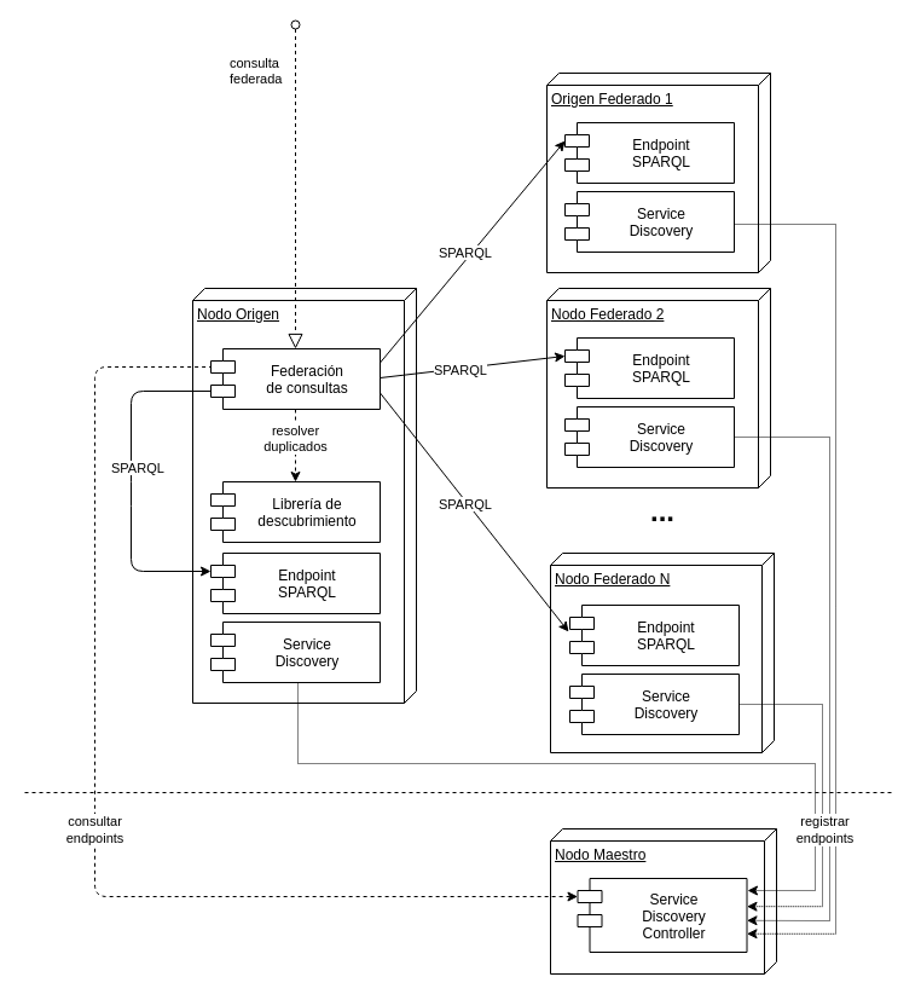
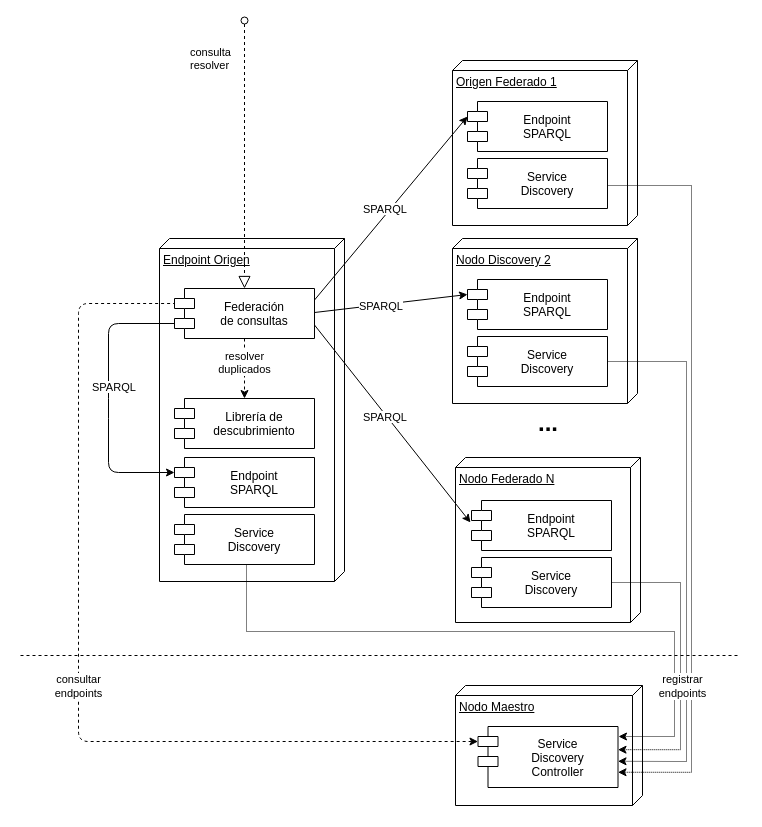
- <mxCell id="9" value="&lt;div style=&quot;&quot;&gt;&lt;span style=&quot;background-color: rgb(255 , 255 , 255) ; font-family: &amp;quot;helvetica&amp;quot; ; font-size: 11px&quot;&gt;consulta&lt;/span&gt;&lt;/div&gt;&lt;span style=&quot;color: rgb(0 , 0 , 0) ; font-family: &amp;quot;helvetica&amp;quot; ; font-size: 11px ; font-style: normal ; font-weight: 400 ; letter-spacing: normal ; text-indent: 0px ; text-transform: none ; word-spacing: 0px ; background-color: rgb(255 , 255 , 255) ; display: inline ; float: none&quot;&gt;&lt;div style=&quot;&quot;&gt;federada&lt;/div&gt;&lt;/span&gt;" style="text;whiteSpace=wrap;html=1;align=left;" vertex="1" parent="1"><mxGeometry x="188" y="38" width="43" height="30" as="geometry" /></mxCell>
+ <mxCell id="9" value="&lt;div style=&quot;&quot;&gt;&lt;span style=&quot;background-color: rgb(255 , 255 , 255) ; font-family: &amp;quot;helvetica&amp;quot; ; font-size: 11px&quot;&gt;consulta&lt;/span&gt;&lt;/div&gt;&lt;span style=&quot;color: rgb(0 , 0 , 0) ; font-family: &amp;quot;helvetica&amp;quot; ; font-size: 11px ; font-style: normal ; font-weight: 400 ; letter-spacing: normal ; text-indent: 0px ; text-transform: none ; word-spacing: 0px ; background-color: rgb(255 , 255 , 255) ; display: inline ; float: none&quot;&gt;&lt;div style=&quot;&quot;&gt;resolver&lt;/div&gt;&lt;/span&gt;" style="text;whiteSpace=wrap;html=1;align=left;" vertex="1" parent="1"><mxGeometry x="188" y="38" width="43" height="30" as="geometry" /></mxCell>
- <mxCell id="2" value="Nodo Origen" style="verticalAlign=top;align=left;spacingTop=8;spacingLeft=2;spacingRight=12;shape=cube;size=10;direction=south;fontStyle=4;html=1;" vertex="1" parent="1"><mxGeometry x="159" y="238" width="185" height="343" as="geometry" /></mxCell>
+ <mxCell id="2" value="Endpoint Origen" style="verticalAlign=top;align=left;spacingTop=8;spacingLeft=2;spacingRight=12;shape=cube;size=10;direction=south;fontStyle=4;html=1;" vertex="1" parent="1"><mxGeometry x="159" y="238" width="185" height="343" as="geometry" /></mxCell>
- <mxCell id="16" value="Nodo Federado 2&lt;br&gt;" style="verticalAlign=top;align=left;spacingTop=8;spacingLeft=2;spacingRight=12;shape=cube;size=10;direction=south;fontStyle=4;html=1;" vertex="1" parent="1"><mxGeometry x="452" y="238" width="185" height="165" as="geometry" /></mxCell>
+ <mxCell id="16" value="Nodo Discovery 2&lt;br&gt;" style="verticalAlign=top;align=left;spacingTop=8;spacingLeft=2;spacingRight=12;shape=cube;size=10;direction=south;fontStyle=4;html=1;" vertex="1" parent="1"><mxGeometry x="452" y="238" width="185" height="165" as="geometry" /></mxCell>
